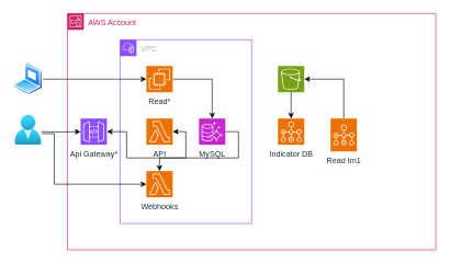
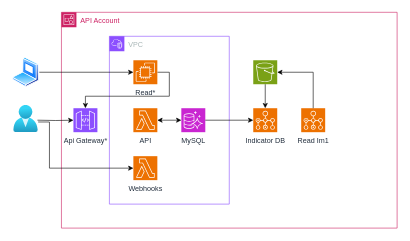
- <mxCell id="2" value="AWS Account" style="points=[[0,0],[0.25,0],[0.5,0],[0.75,0],[1,0],[1,0.25],[1,0.5],[1,0.75],[1,1],[0.75,1],[0.5,1],[0.25,1],[0,1],[0,0.75],[0,0.5],[0,0.25]];outlineConnect=0;gradientColor=none;html=1;whiteSpace=wrap;fontSize=12;fontStyle=0;container=1;pointerEvents=0;collapsible=0;recursiveResize=0;shape=mxgraph.aws4.group;grIcon=mxgraph.aws4.group_account;strokeColor=#CD2264;fillColor=none;verticalAlign=top;align=left;spacingLeft=30;fontColor=#CD2264;dashed=0;" parent="1" vertex="1"><mxGeometry x="102" y="20" width="560" height="360" as="geometry" /></mxCell>
+ <mxCell id="2" value="API Account" style="points=[[0,0],[0.25,0],[0.5,0],[0.75,0],[1,0],[1,0.25],[1,0.5],[1,0.75],[1,1],[0.75,1],[0.5,1],[0.25,1],[0,1],[0,0.75],[0,0.5],[0,0.25]];outlineConnect=0;gradientColor=none;html=1;whiteSpace=wrap;fontSize=12;fontStyle=0;container=1;pointerEvents=0;collapsible=0;recursiveResize=0;shape=mxgraph.aws4.group;grIcon=mxgraph.aws4.group_account;strokeColor=#CD2264;fillColor=none;verticalAlign=top;align=left;spacingLeft=30;fontColor=#CD2264;dashed=0;" parent="1" vertex="1"><mxGeometry x="102" y="20" width="560" height="360" as="geometry" /></mxCell>
- <mxCell id="9" style="edgeStyle=orthogonalEdgeStyle;rounded=0;orthogonalLoop=1;jettySize=auto;html=1;exitX=1;exitY=0.5;exitDx=0;exitDy=0;exitPerimeter=0;" edge="1" parent="4" source="10" target="6"><mxGeometry relative="1" as="geometry" /></mxCell>
+ <mxCell id="9" style="edgeStyle=orthogonalEdgeStyle;rounded=0;orthogonalLoop=1;jettySize=auto;html=1;exitX=1;exitY=0.5;exitDx=0;exitDy=0;exitPerimeter=0;" edge="1" parent="4" source="10" target="11"><mxGeometry relative="1" as="geometry" /></mxCell>
- <mxCell id="15" value="Read Im1" style="sketch=0;points=[[0,0,0],[0.25,0,0],[0.5,0,0],[0.75,0,0],[1,0,0],[0,1,0],[0.25,1,0],[0.5,1,0],[0.75,1,0],[1,1,0],[0,0.25,0],[0,0.5,0],[0,0.75,0],[1,0.25,0],[1,0.5,0],[1,0.75,0]];outlineConnect=0;fontColor=#232F3E;fillColor=#ED7100;strokeColor=#ffffff;dashed=0;verticalLabelPosition=bottom;verticalAlign=top;align=center;html=1;fontSize=12;fontStyle=0;aspect=fixed;shape=mxgraph.aws4.resourceIcon;resIcon=mxgraph.aws4.batch;" parent="2" vertex="1"><mxGeometry x="400" y="160" width="40" height="50" as="geometry" /></mxCell>
+ <mxCell id="15" value="Read Im1" style="sketch=0;points=[[0,0,0],[0.25,0,0],[0.5,0,0],[0.75,0,0],[1,0,0],[0,1,0],[0.25,1,0],[0.5,1,0],[0.75,1,0],[1,1,0],[0,0.25,0],[0,0.5,0],[0,0.75,0],[1,0.25,0],[1,0.5,0],[1,0.75,0]];outlineConnect=0;fontColor=#232F3E;fillColor=#ED7100;strokeColor=#ffffff;dashed=0;verticalLabelPosition=bottom;verticalAlign=top;align=center;html=1;fontSize=12;fontStyle=0;aspect=fixed;shape=mxgraph.aws4.resourceIcon;resIcon=mxgraph.aws4.batch;" parent="2" vertex="1"><mxGeometry x="400" y="160" width="40" height="40" as="geometry" /></mxCell>
- <mxCell id="7" style="edgeStyle=orthogonalEdgeStyle;rounded=0;orthogonalLoop=1;jettySize=auto;html=1;exitX=1;exitY=0.5;exitDx=0;exitDy=0;exitPerimeter=0;startArrow=classic;startFill=1;" parent="4" source="5" target="11" edge="1"><mxGeometry relative="1" as="geometry" /></mxCell>
+ <mxCell id="7" style="edgeStyle=orthogonalEdgeStyle;rounded=0;orthogonalLoop=1;jettySize=auto;html=1;exitX=1;exitY=0.5;exitDx=0;exitDy=0;exitPerimeter=0;startArrow=classic;startFill=1;" parent="4" source="5" target="6" edge="1"><mxGeometry relative="1" as="geometry" /></mxCell>
- <mxCell id="13" style="edgeStyle=orthogonalEdgeStyle;rounded=0;orthogonalLoop=1;jettySize=auto;html=1;exitX=1;exitY=0.5;exitDx=0;exitDy=0;exitPerimeter=0;" parent="2" source="6" target="8" edge="1"><mxGeometry relative="1" as="geometry" /></mxCell>
+ <mxCell id="13" style="edgeStyle=orthogonalEdgeStyle;rounded=0;orthogonalLoop=1;jettySize=auto;html=1;exitX=1;exitY=0.5;exitDx=0;exitDy=0;exitPerimeter=0;entryX=0;entryY=0.5;entryDx=0;entryDy=0;entryPerimeter=0;" parent="2" source="6" target="3" edge="1"><mxGeometry relative="1" as="geometry" /></mxCell>
